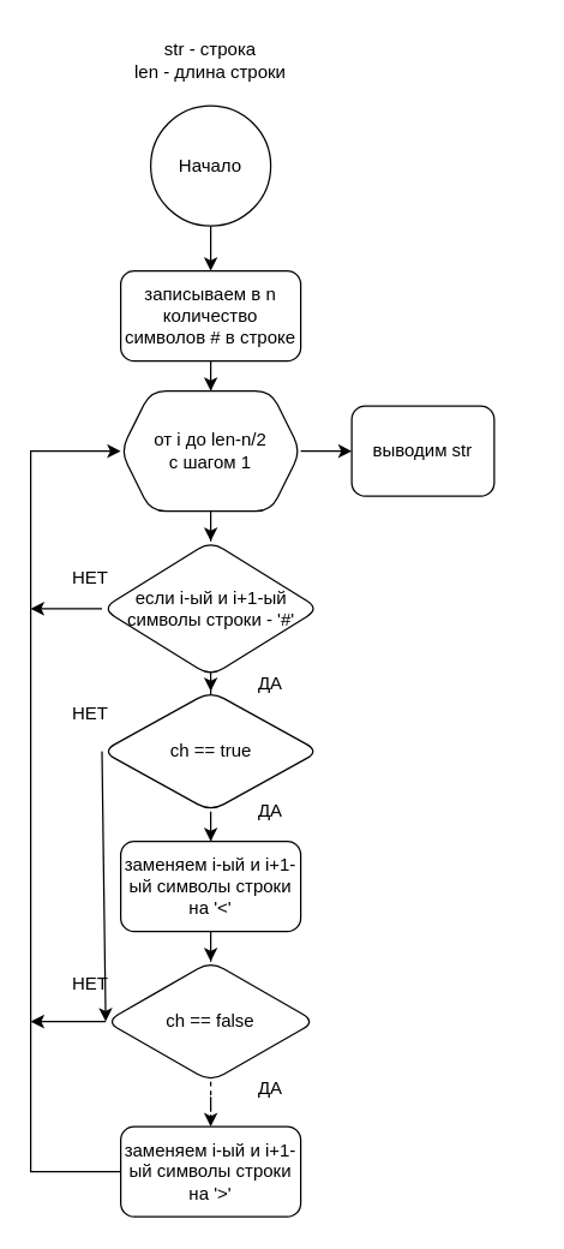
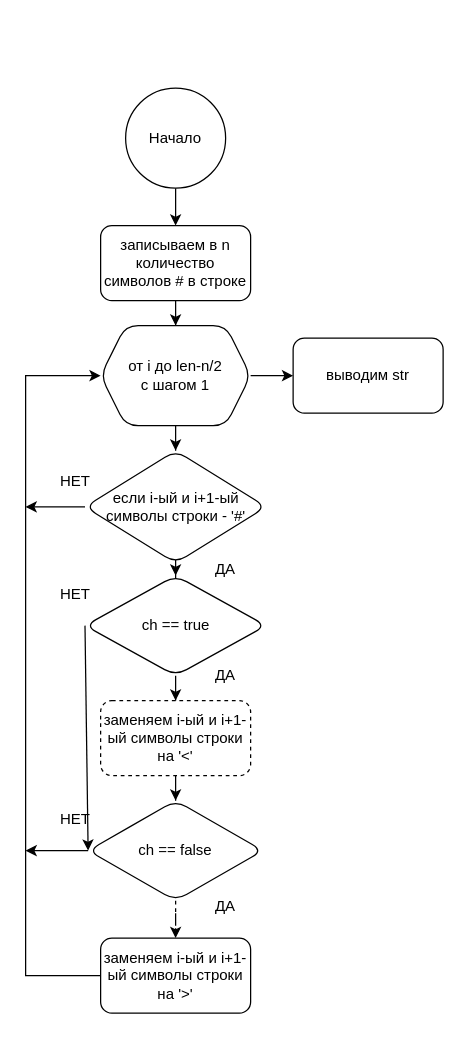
- <mxCell id="2" value="str - строка&lt;br&gt;len - длина строки " style="text;html=1;strokeColor=none;fillColor=none;align=center;verticalAlign=middle;whiteSpace=wrap;rounded=0;" vertex="1" parent="1"><mxGeometry x="55" y="20" width="170" height="40" as="geometry" /></mxCell>
- <mxCell id="29" value="выводим str" style="whiteSpace=wrap;html=1;rounded=1;" vertex="1" parent="1"><mxGeometry x="234" y="270" width="95" height="60" as="geometry" /></mxCell>
+ <mxCell id="29" value="выводим str" style="whiteSpace=wrap;html=1;rounded=1;" vertex="1" parent="1"><mxGeometry x="234" y="270" width="120" height="60" as="geometry" /></mxCell>
- <mxCell id="18" value="заменяем i-ый и i+1-ый символы строки на '&amp;lt;'" style="whiteSpace=wrap;html=1;rounded=1;" vertex="1" parent="1"><mxGeometry x="80" y="560" width="120" height="60" as="geometry" /></mxCell>
+ <mxCell id="18" value="заменяем i-ый и i+1-ый символы строки на '&amp;lt;'" style="whiteSpace=wrap;html=1;rounded=1;dashed=1;" vertex="1" parent="1"><mxGeometry x="80" y="560" width="120" height="60" as="geometry" /></mxCell>
